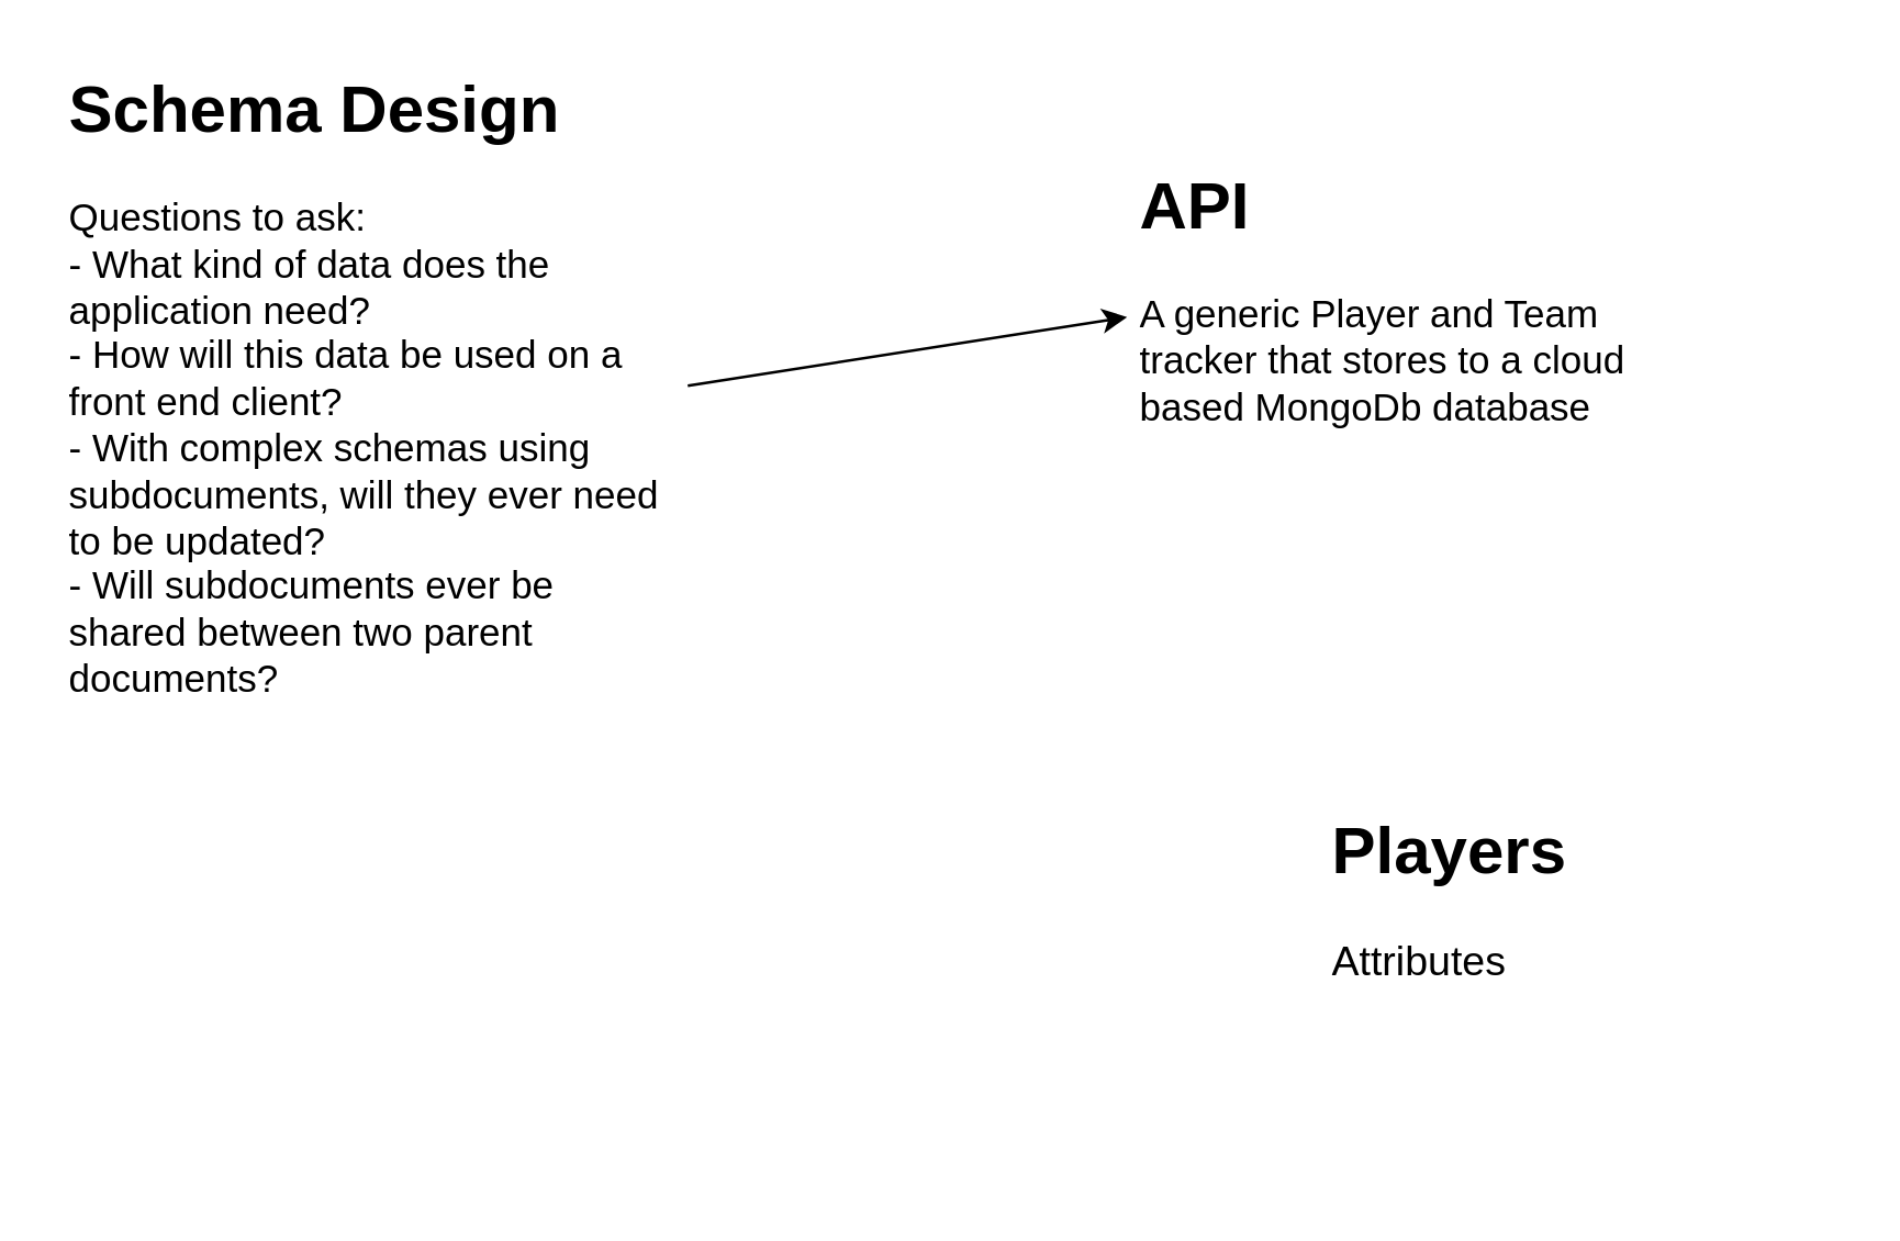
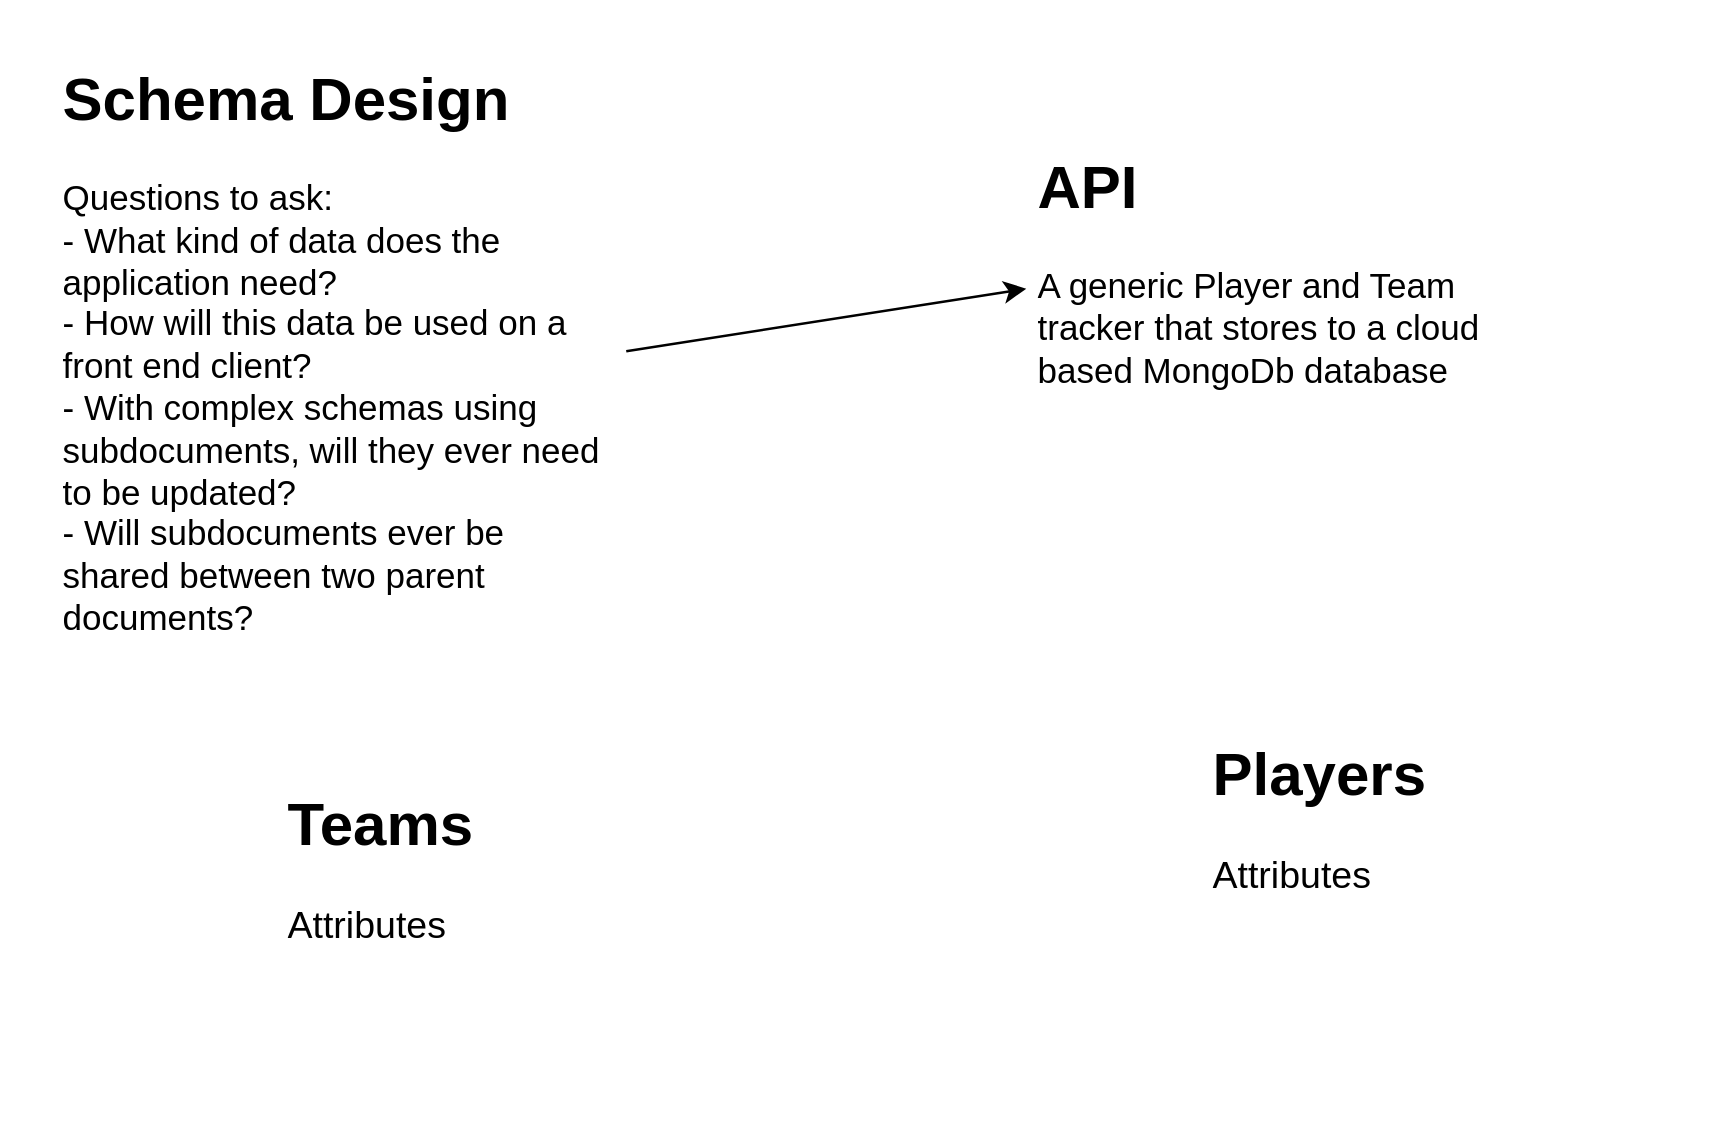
+ <mxCell id="3" value="&lt;h1&gt;Teams&lt;/h1&gt;&lt;p&gt;&lt;font style=&quot;font-size: 15px&quot;&gt;Attributes&lt;/font&gt;&lt;/p&gt;" style="text;html=1;strokeColor=none;fillColor=none;spacing=5;spacingTop=-20;whiteSpace=wrap;overflow=hidden;rounded=0;" vertex="1" parent="1"><mxGeometry x="110" y="310" width="190" height="120" as="geometry" /></mxCell>
